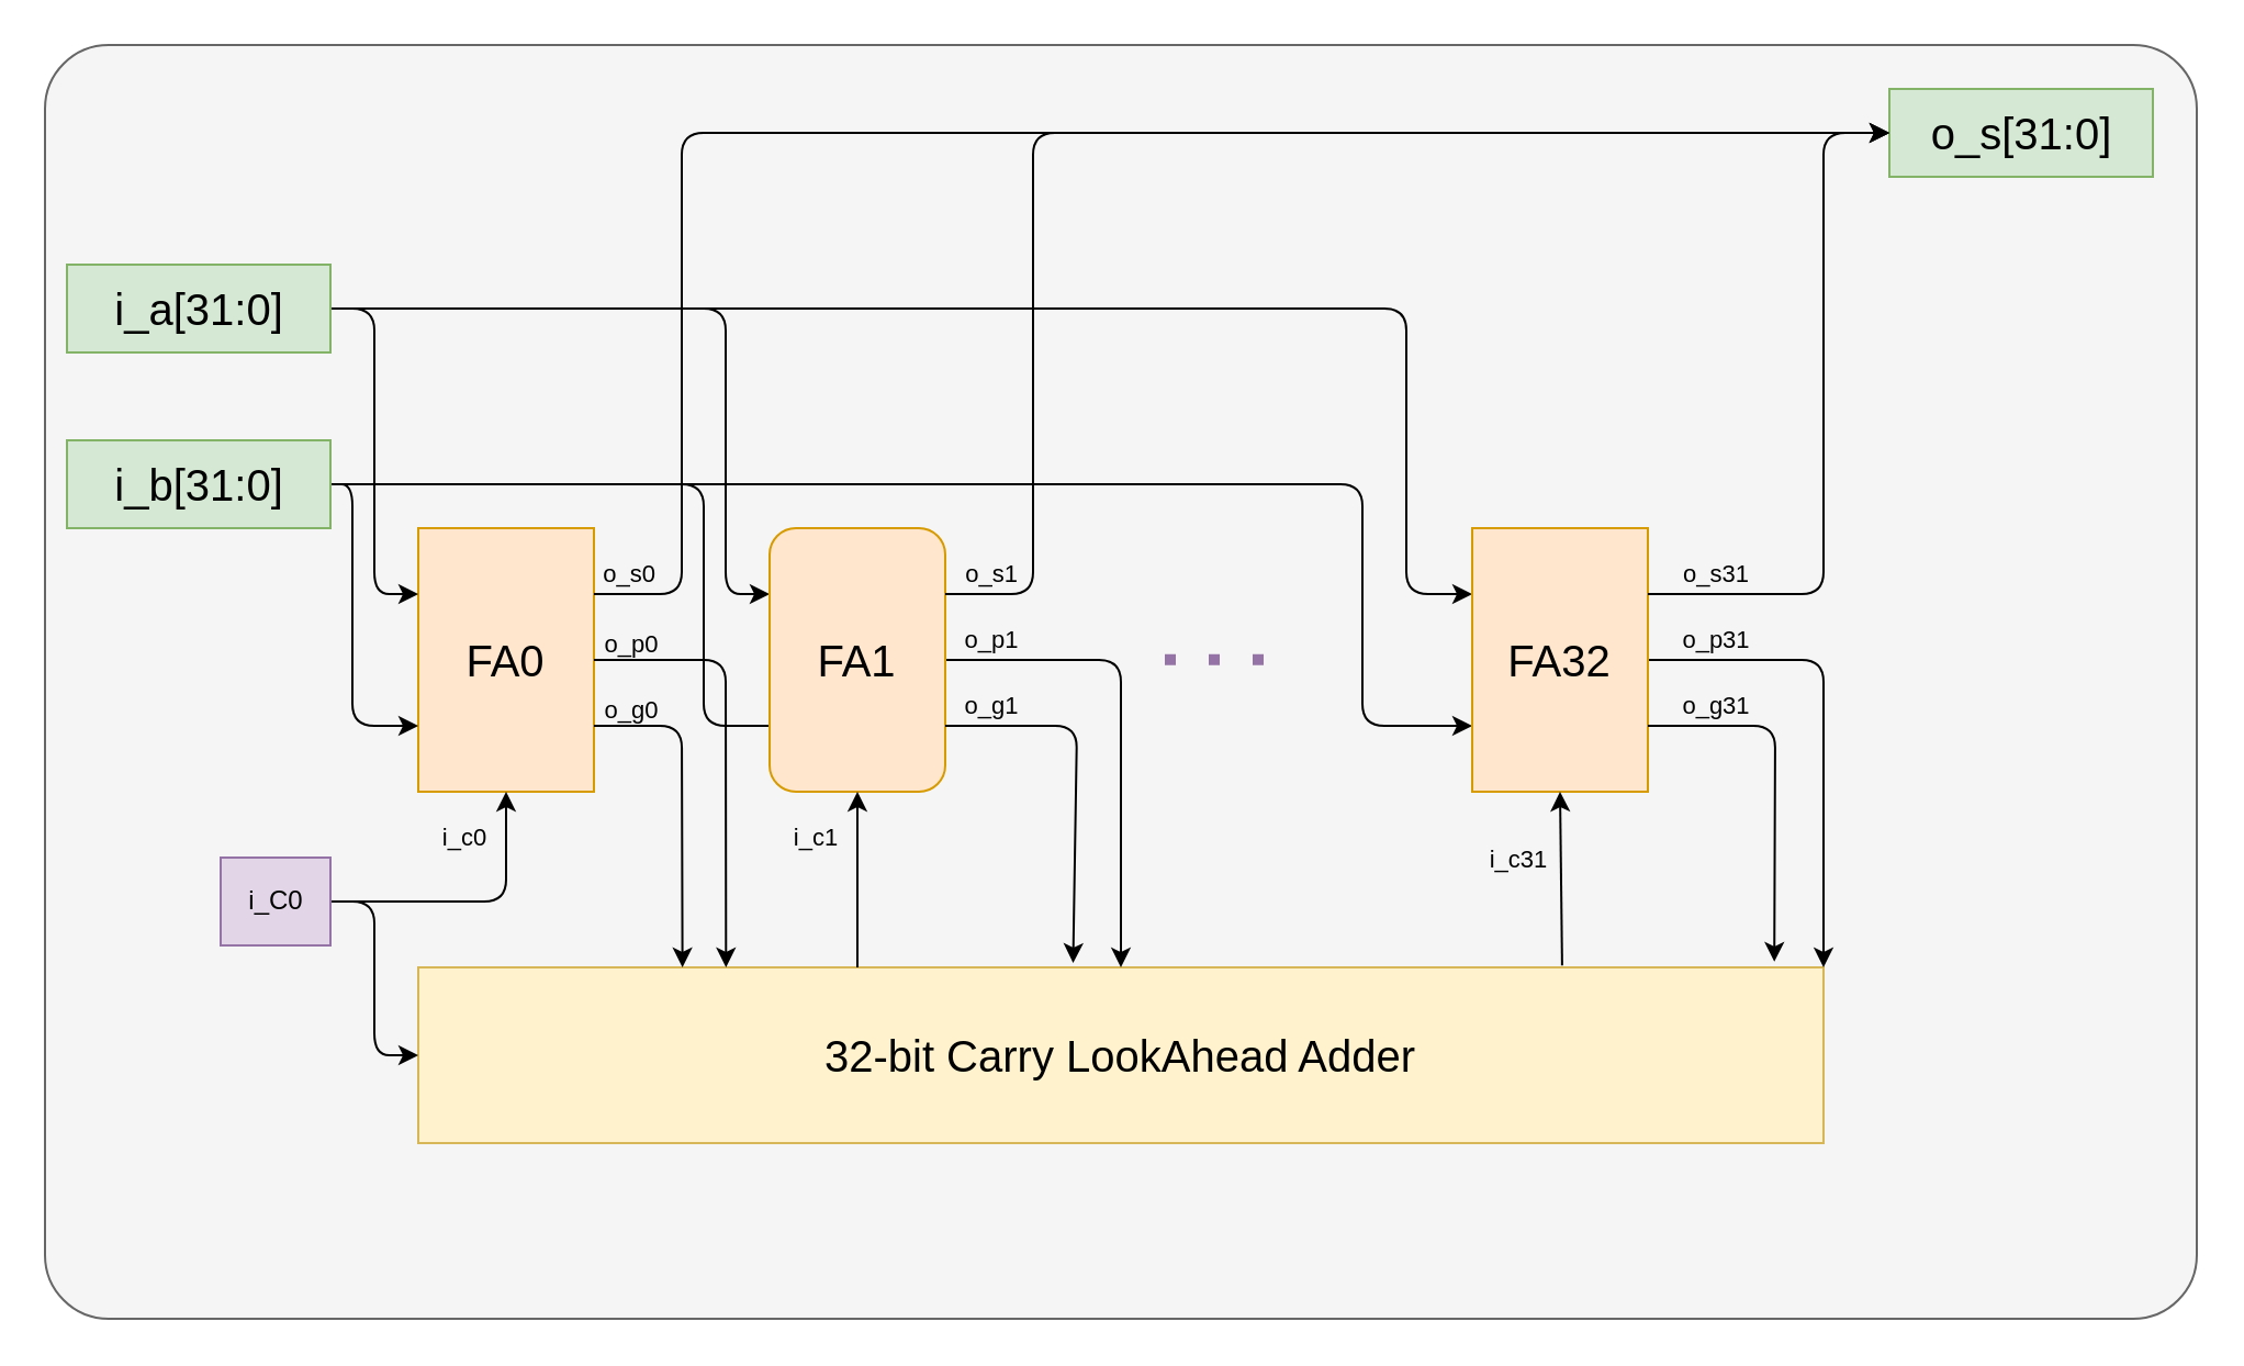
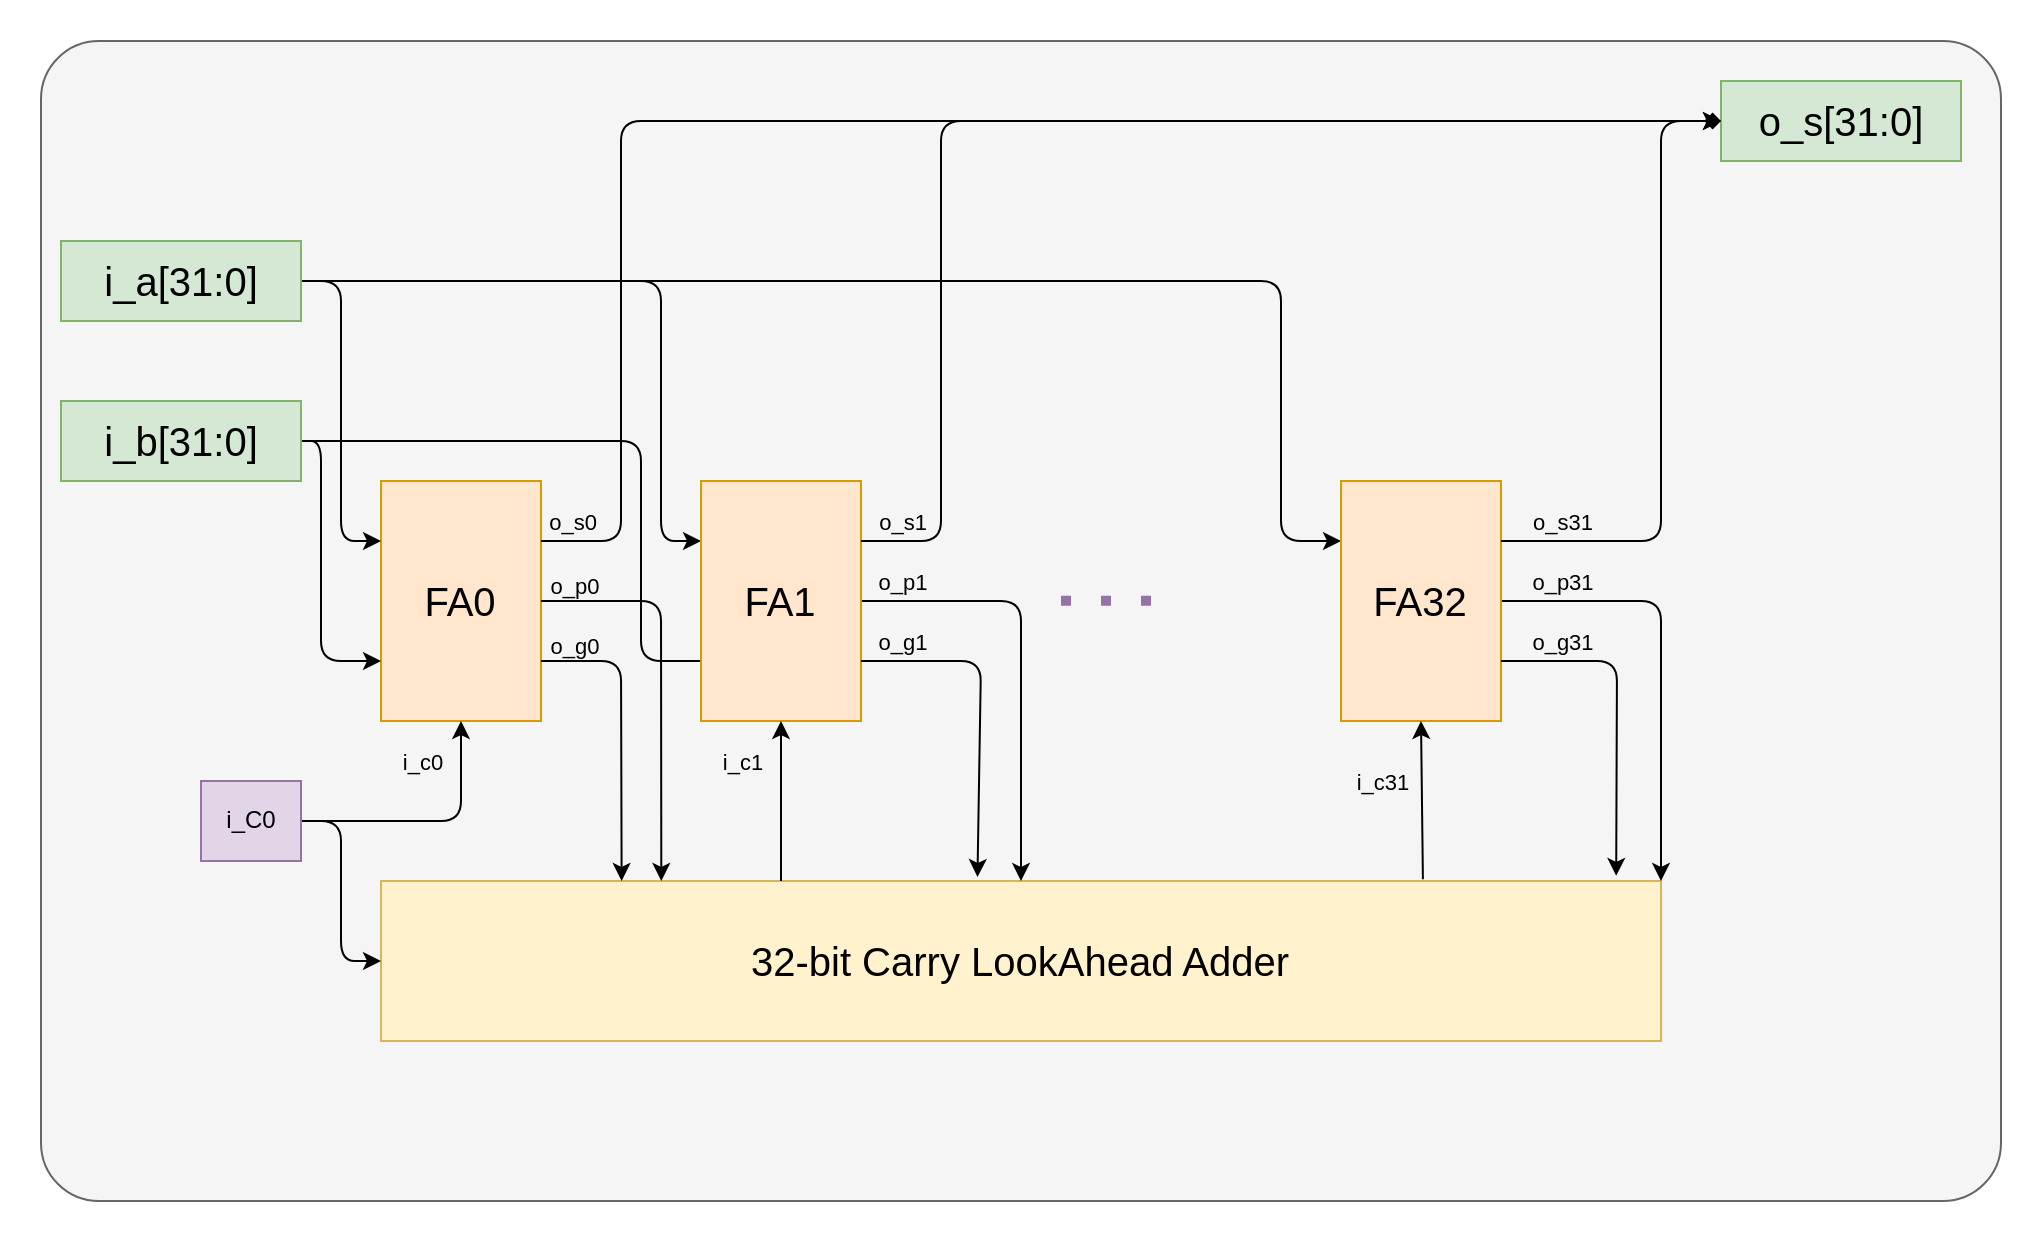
- <mxCell id="34" style="edgeStyle=none;html=1;exitX=1;exitY=0.25;exitDx=0;exitDy=0;entryX=0;entryY=0;entryDx=0;entryDy=20;entryPerimeter=0;" edge="1" parent="1" source="33" target="15"><mxGeometry relative="1" as="geometry"><Array as="points"><mxPoint x="470" y="270" /><mxPoint x="470" y="60" /></Array></mxGeometry></mxCell>
+ <mxCell id="34" style="edgeStyle=none;html=1;exitX=1;exitY=0.25;exitDx=0;exitDy=0;entryX=0;entryY=0;entryDx=0;entryDy=20;entryPerimeter=0;endArrow=diamond;" edge="1" parent="1" source="33" target="15"><mxGeometry relative="1" as="geometry"><Array as="points"><mxPoint x="470" y="270" /><mxPoint x="470" y="60" /></Array></mxGeometry></mxCell>
- <mxCell id="10" style="edgeStyle=none;html=1;exitX=0;exitY=0;exitDx=120;exitDy=20;exitPerimeter=0;entryX=0;entryY=0.75;entryDx=0;entryDy=0;" edge="1" parent="1" source="11" target="38"><mxGeometry relative="1" as="geometry"><Array as="points"><mxPoint x="620" y="220" /><mxPoint x="620" y="330" /></Array></mxGeometry></mxCell>
- <mxCell id="33" value="&lt;font style=&quot;font-size: 20px;&quot;&gt;FA1&lt;/font&gt;" style="whiteSpace=wrap;html=1;fillColor=#ffe6cc;strokeColor=#d79b00;rounded=1;" vertex="1" parent="1"><mxGeometry x="350" y="240" width="80" height="120" as="geometry" /></mxCell>
+ <mxCell id="33" value="&lt;font style=&quot;font-size: 20px;&quot;&gt;FA1&lt;/font&gt;" style="rounded=0;whiteSpace=wrap;html=1;fillColor=#ffe6cc;strokeColor=#d79b00;" vertex="1" parent="1"><mxGeometry x="350" y="240" width="80" height="120" as="geometry" /></mxCell>
